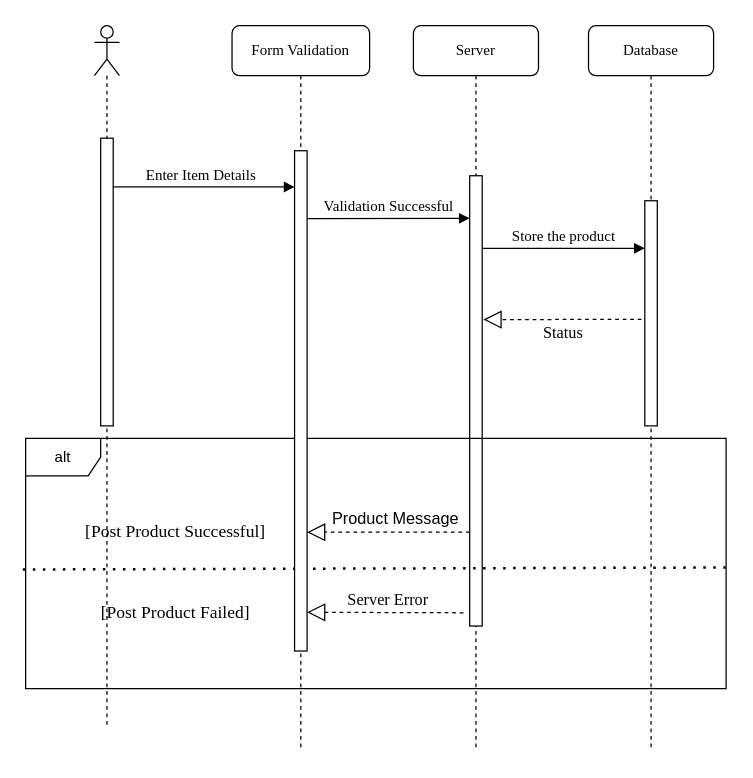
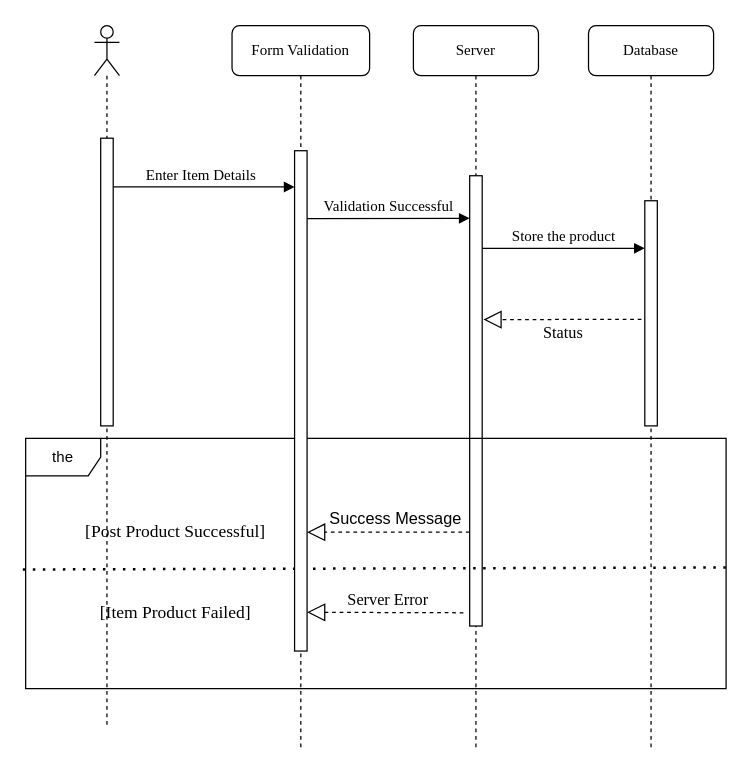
- <mxCell id="11" value="alt" style="shape=umlFrame;whiteSpace=wrap;html=1;pointerEvents=0;" parent="1" vertex="1"><mxGeometry x="20" y="350" width="560" height="200" as="geometry" /></mxCell>
+ <mxCell id="11" value="the" style="shape=umlFrame;whiteSpace=wrap;html=1;pointerEvents=0;" parent="1" vertex="1"><mxGeometry x="20" y="350" width="560" height="200" as="geometry" /></mxCell>
- <mxCell id="20" value="&lt;font style=&quot;font-size: 13px;&quot;&gt;Product Message&lt;/font&gt;" style="text;strokeColor=none;align=center;fillColor=none;html=1;verticalAlign=middle;whiteSpace=wrap;rounded=0;" parent="1" vertex="1"><mxGeometry x="256" y="399" width="120" height="30" as="geometry" /></mxCell>
+ <mxCell id="20" value="&lt;font style=&quot;font-size: 13px;&quot;&gt;Success Message&lt;/font&gt;" style="text;strokeColor=none;align=center;fillColor=none;html=1;verticalAlign=middle;whiteSpace=wrap;rounded=0;" parent="1" vertex="1"><mxGeometry x="256" y="399" width="120" height="30" as="geometry" /></mxCell>
- <mxCell id="14" value="&lt;font face=&quot;Verdana&quot; style=&quot;font-size: 14px;&quot;&gt;[Post Product Failed]&lt;/font&gt;" style="text;strokeColor=none;align=center;fillColor=none;html=1;verticalAlign=middle;whiteSpace=wrap;rounded=0;" parent="1" vertex="1"><mxGeometry x="40" y="475" width="200" height="30" as="geometry" /></mxCell>
+ <mxCell id="14" value="&lt;font face=&quot;Verdana&quot; style=&quot;font-size: 14px;&quot;&gt;[Item Product Failed]&lt;/font&gt;" style="text;strokeColor=none;align=center;fillColor=none;html=1;verticalAlign=middle;whiteSpace=wrap;rounded=0;" parent="1" vertex="1"><mxGeometry x="40" y="475" width="200" height="30" as="geometry" /></mxCell>
